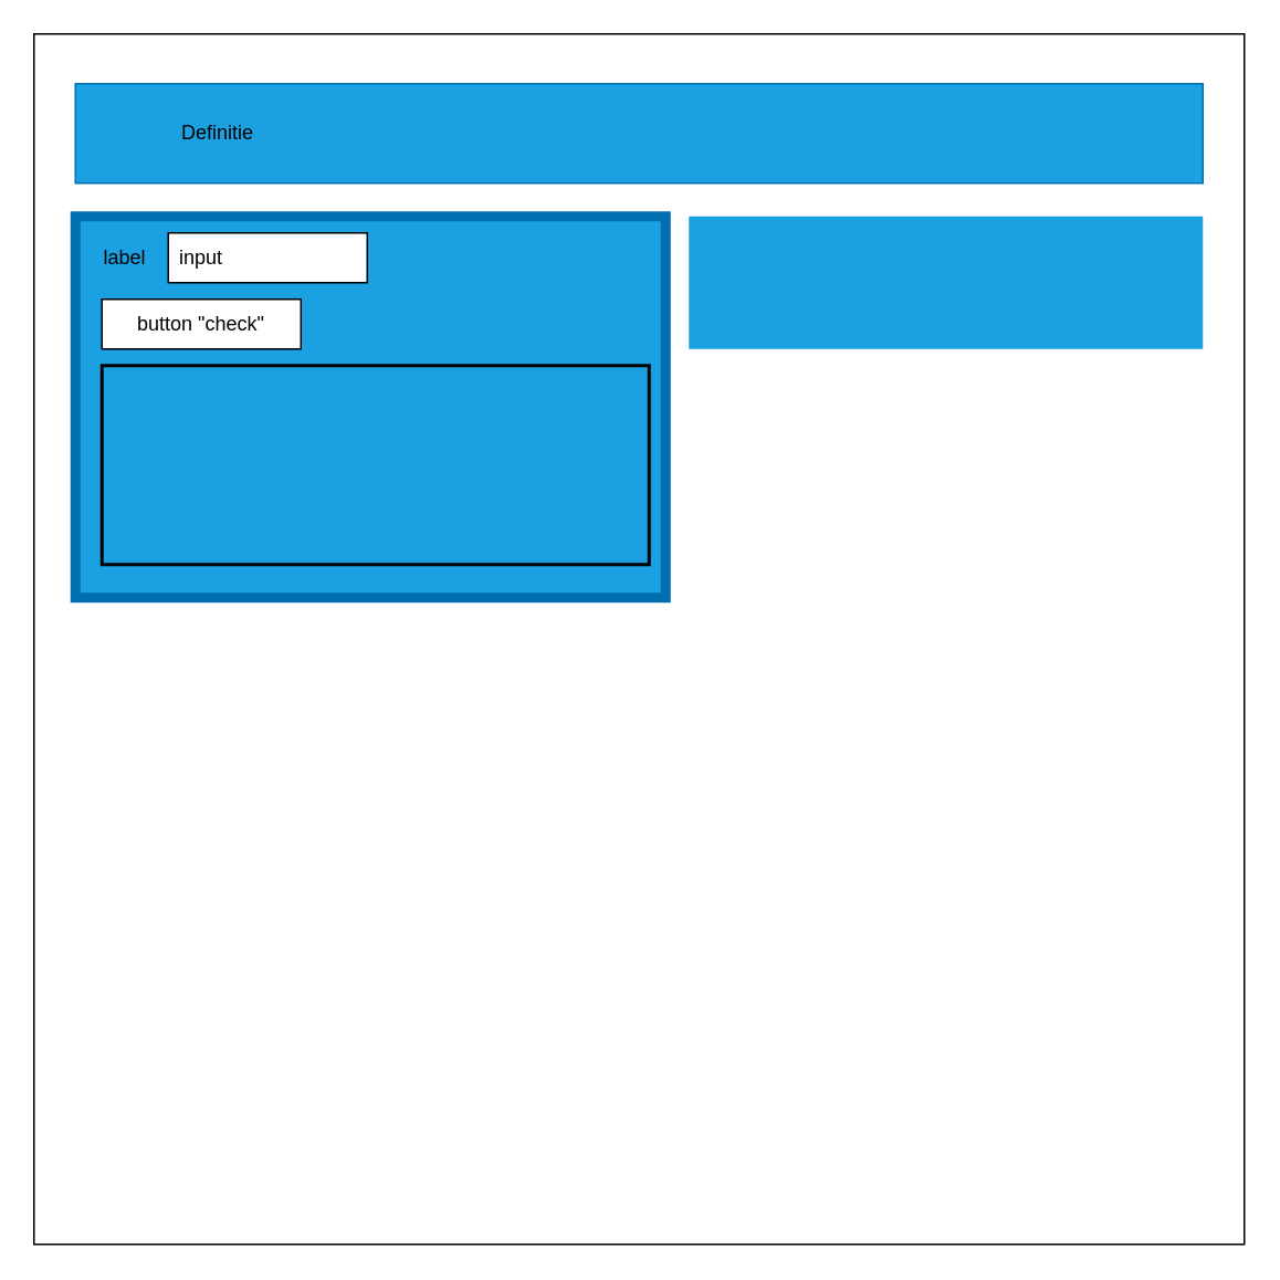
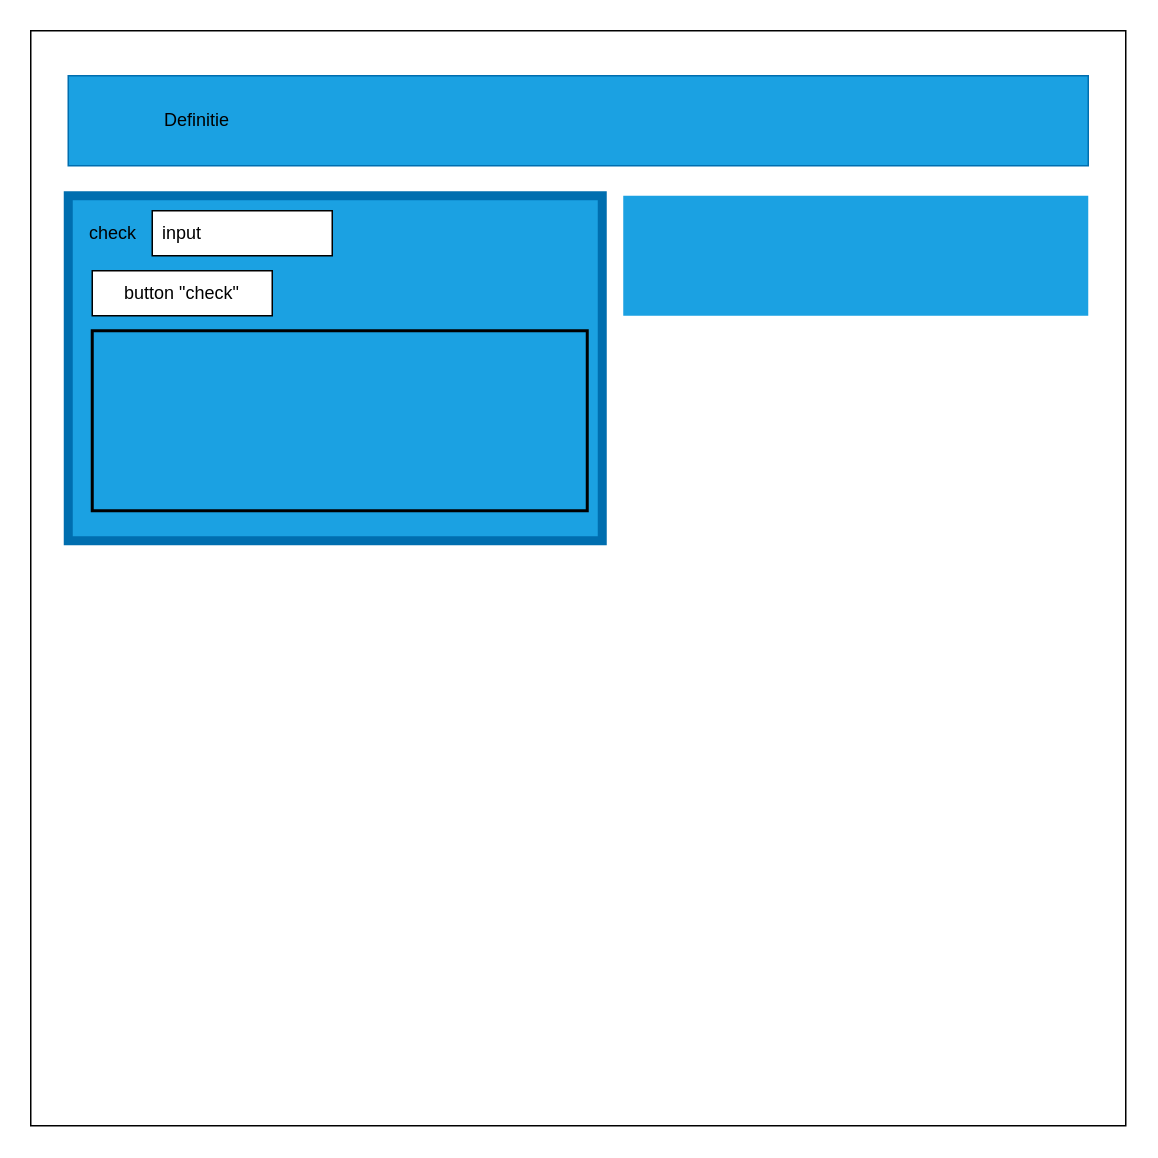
- <mxCell id="7" value="label" style="text;html=1;strokeColor=none;fillColor=none;align=center;verticalAlign=middle;whiteSpace=wrap;rounded=0;" vertex="1" parent="1"><mxGeometry x="45" y="140" width="60" height="30" as="geometry" /></mxCell>
+ <mxCell id="7" value="check" style="text;html=1;strokeColor=none;fillColor=none;align=center;verticalAlign=middle;whiteSpace=wrap;rounded=0;" vertex="1" parent="1"><mxGeometry x="45" y="140" width="60" height="30" as="geometry" /></mxCell>
